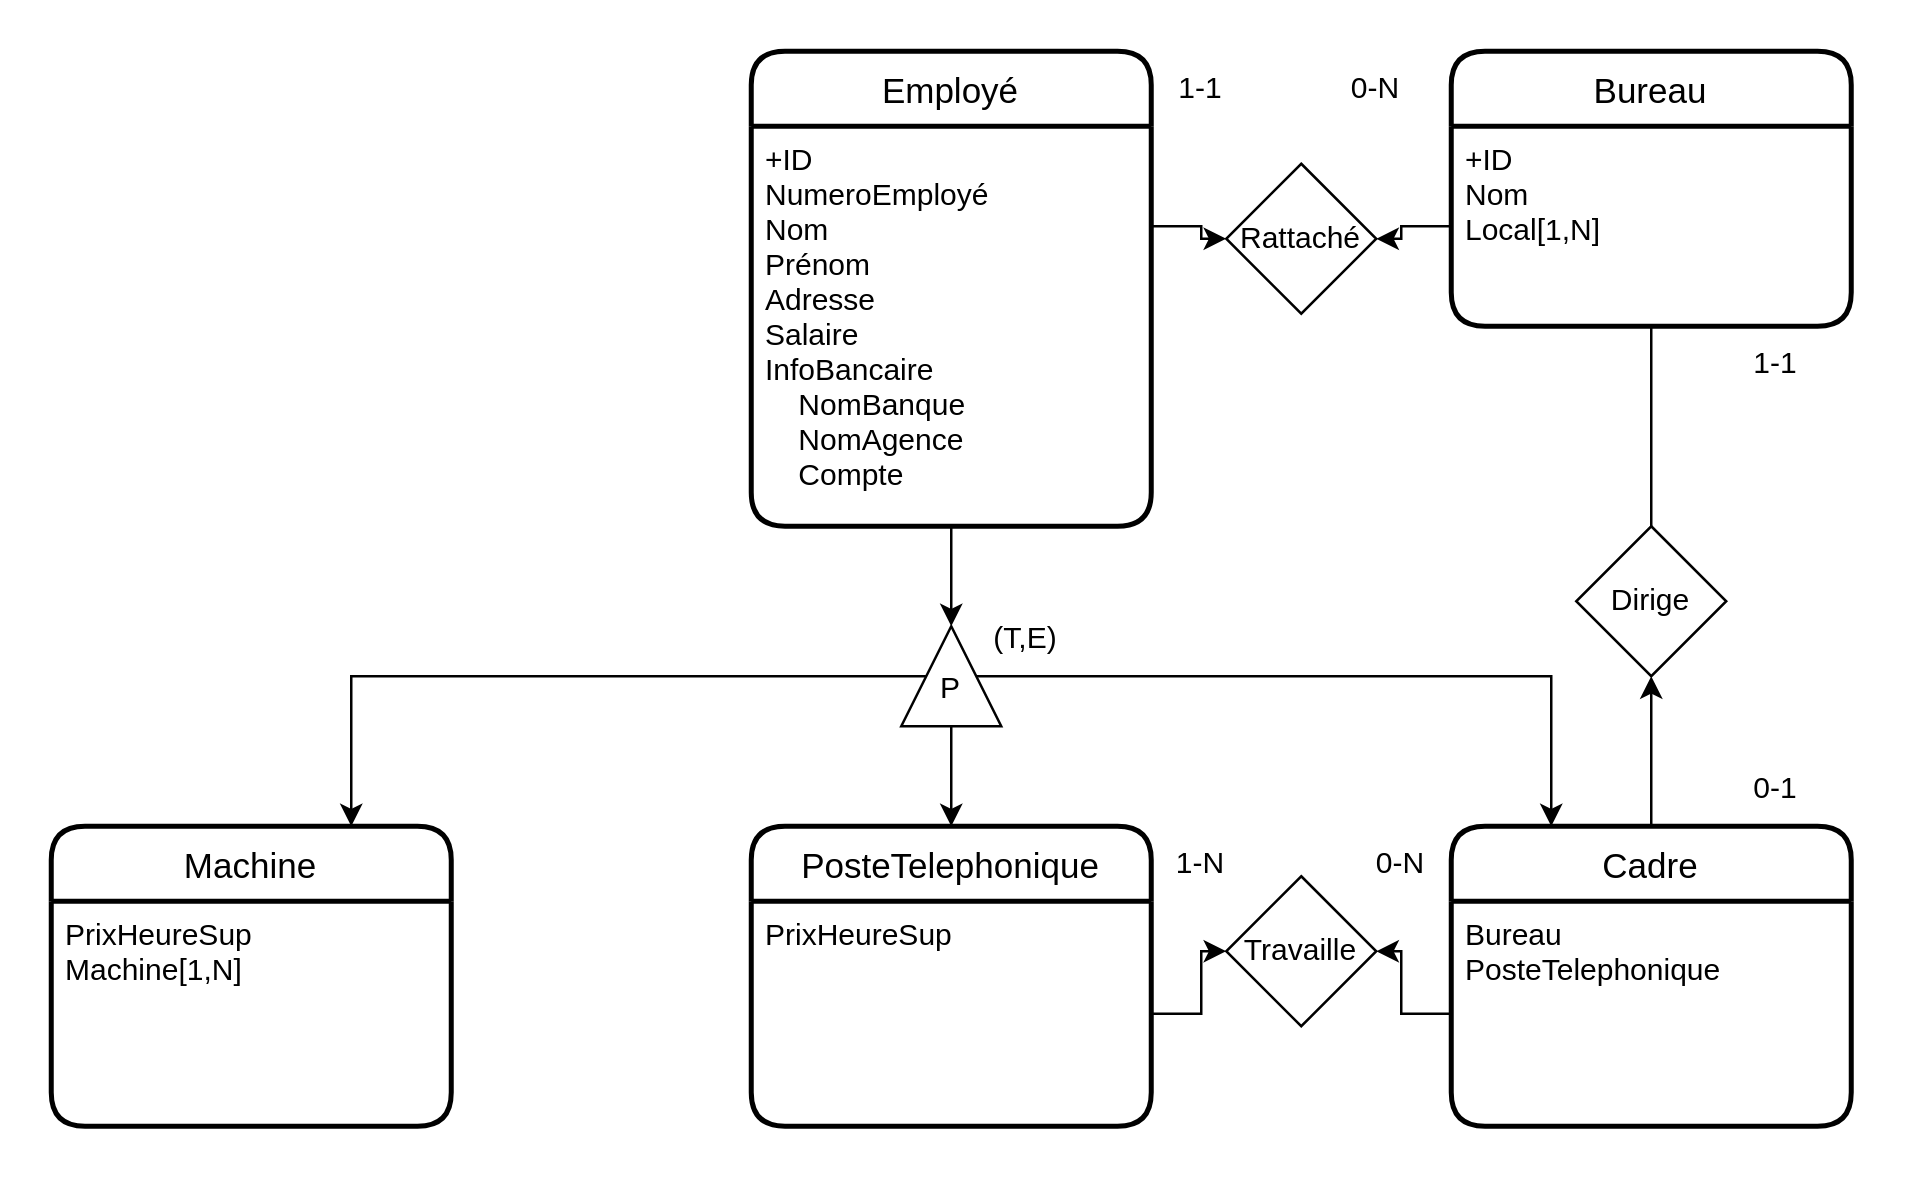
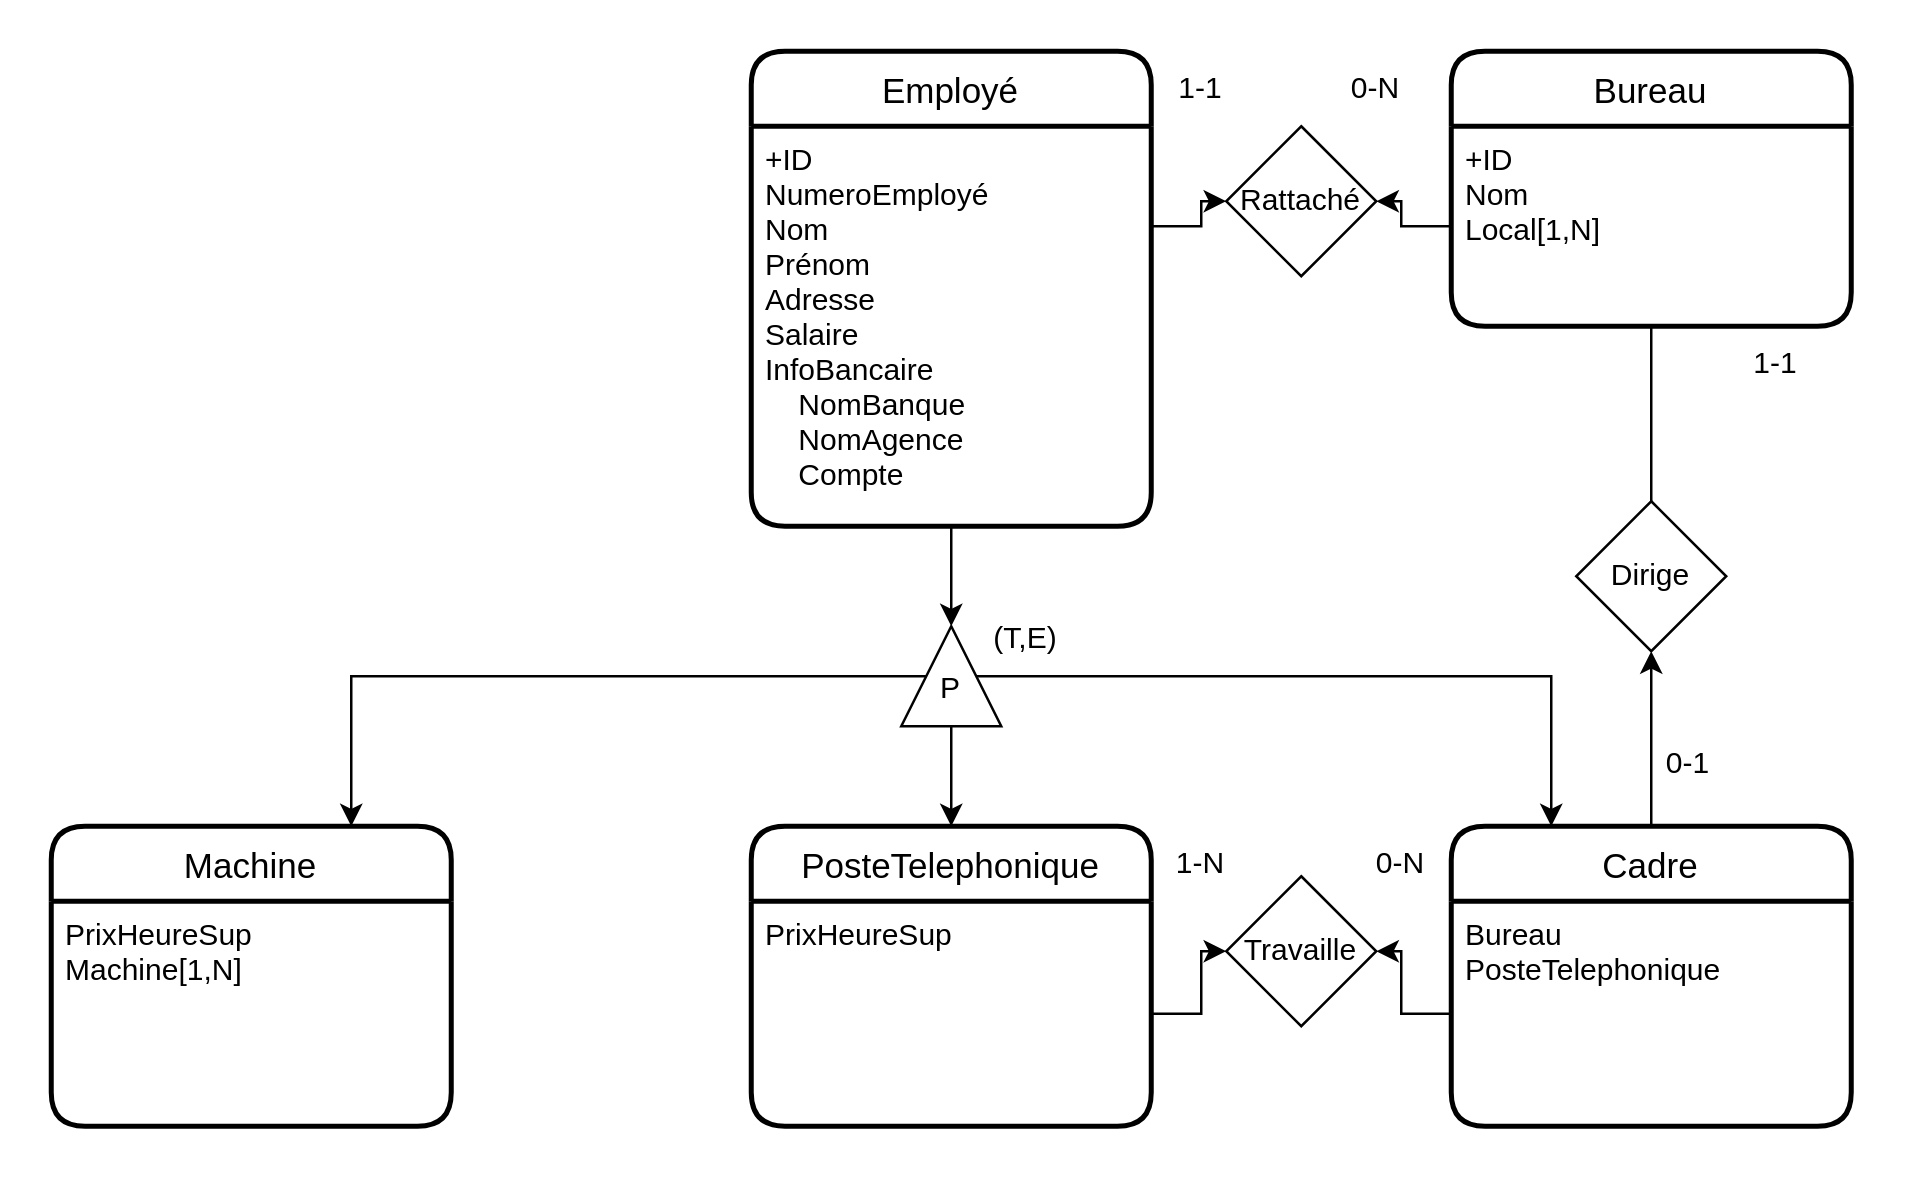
- <mxCell id="6" value="Rattaché" style="shape=rhombus;perimeter=rhombusPerimeter;whiteSpace=wrap;html=1;align=center;" vertex="1" parent="1"><mxGeometry x="490" y="65" width="60" height="60" as="geometry" /></mxCell>
+ <mxCell id="6" value="Rattaché" style="shape=rhombus;perimeter=rhombusPerimeter;whiteSpace=wrap;html=1;align=center;" vertex="1" parent="1"><mxGeometry x="490" y="50" width="60" height="60" as="geometry" /></mxCell>
- <mxCell id="18" value="Dirige" style="shape=rhombus;perimeter=rhombusPerimeter;whiteSpace=wrap;html=1;align=center;" vertex="1" parent="1"><mxGeometry x="630" y="210" width="60" height="60" as="geometry" /></mxCell>
+ <mxCell id="18" value="Dirige" style="shape=rhombus;perimeter=rhombusPerimeter;whiteSpace=wrap;html=1;align=center;" vertex="1" parent="1"><mxGeometry x="630" y="200" width="60" height="60" as="geometry" /></mxCell>
- <mxCell id="21" value="0-1" style="text;html=1;strokeColor=none;fillColor=none;align=center;verticalAlign=middle;whiteSpace=wrap;rounded=0;" vertex="1" parent="1"><mxGeometry x="680" y="300" width="60" height="30" as="geometry" /></mxCell>
+ <mxCell id="21" value="0-1" style="text;html=1;strokeColor=none;fillColor=none;align=center;verticalAlign=middle;whiteSpace=wrap;rounded=0;" vertex="1" parent="1"><mxGeometry x="645" y="290" width="60" height="30" as="geometry" /></mxCell>
